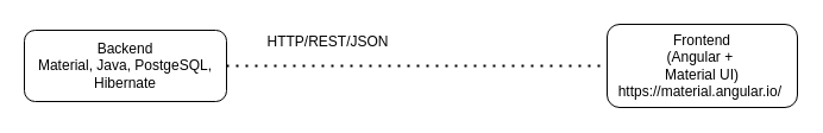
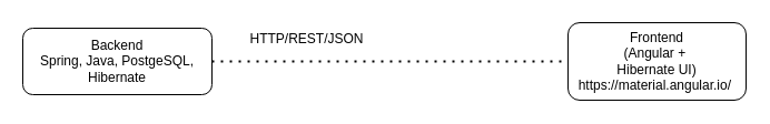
- <mxCell id="3" value="Backend&lt;br&gt;Material, Java, PostgeSQL, Hibernate" style="rounded=1;whiteSpace=wrap;html=1;" vertex="1" parent="1"><mxGeometry x="20" y="25" width="170" height="60" as="geometry" /></mxCell>
+ <mxCell id="3" value="Backend&lt;br&gt;Spring, Java, PostgeSQL, Hibernate" style="rounded=1;whiteSpace=wrap;html=1;" vertex="1" parent="1"><mxGeometry x="20" y="25" width="170" height="60" as="geometry" /></mxCell>
- <mxCell id="2" value="Frontend&lt;br&gt;(Angular +&amp;nbsp;&lt;br&gt;Material UI)&lt;br&gt;https://material.angular.io/&amp;nbsp;" style="rounded=1;whiteSpace=wrap;html=1;" vertex="1" parent="1"><mxGeometry x="510" y="20" width="160" height="70" as="geometry" /></mxCell>
+ <mxCell id="2" value="Frontend&lt;br&gt;(Angular +&amp;nbsp;&lt;br&gt;Hibernate UI)&lt;br&gt;https://material.angular.io/&amp;nbsp;" style="rounded=1;whiteSpace=wrap;html=1;" vertex="1" parent="1"><mxGeometry x="510" y="20" width="160" height="70" as="geometry" /></mxCell>
